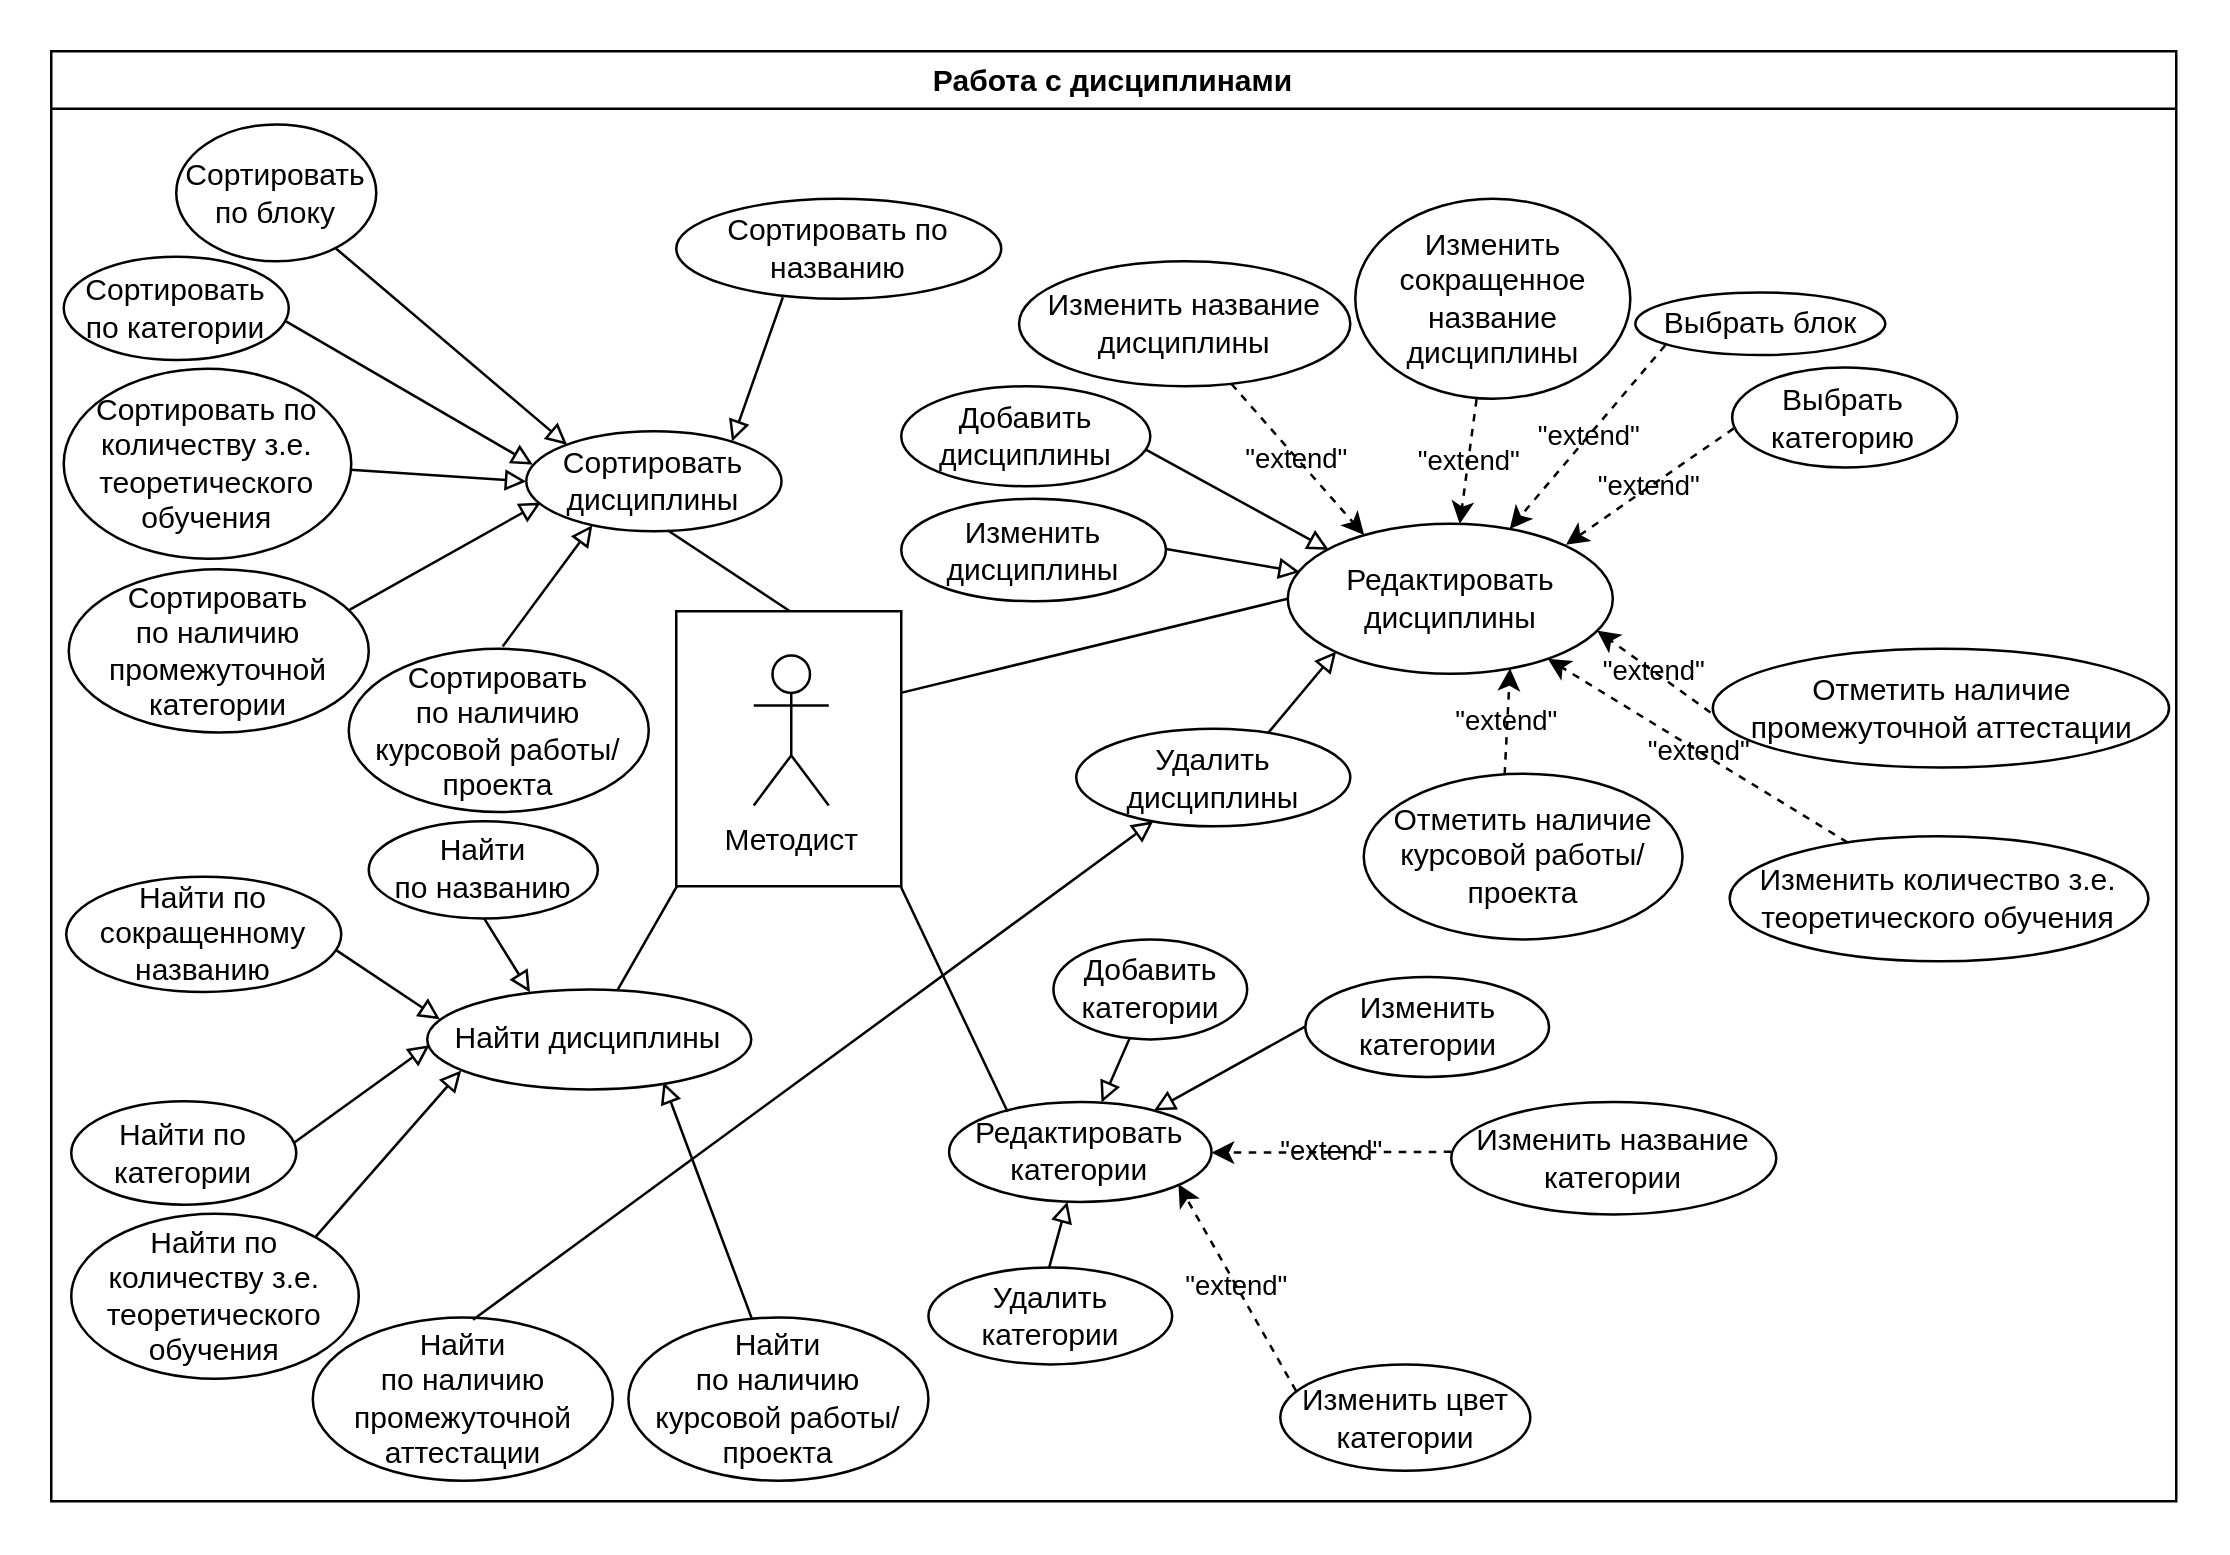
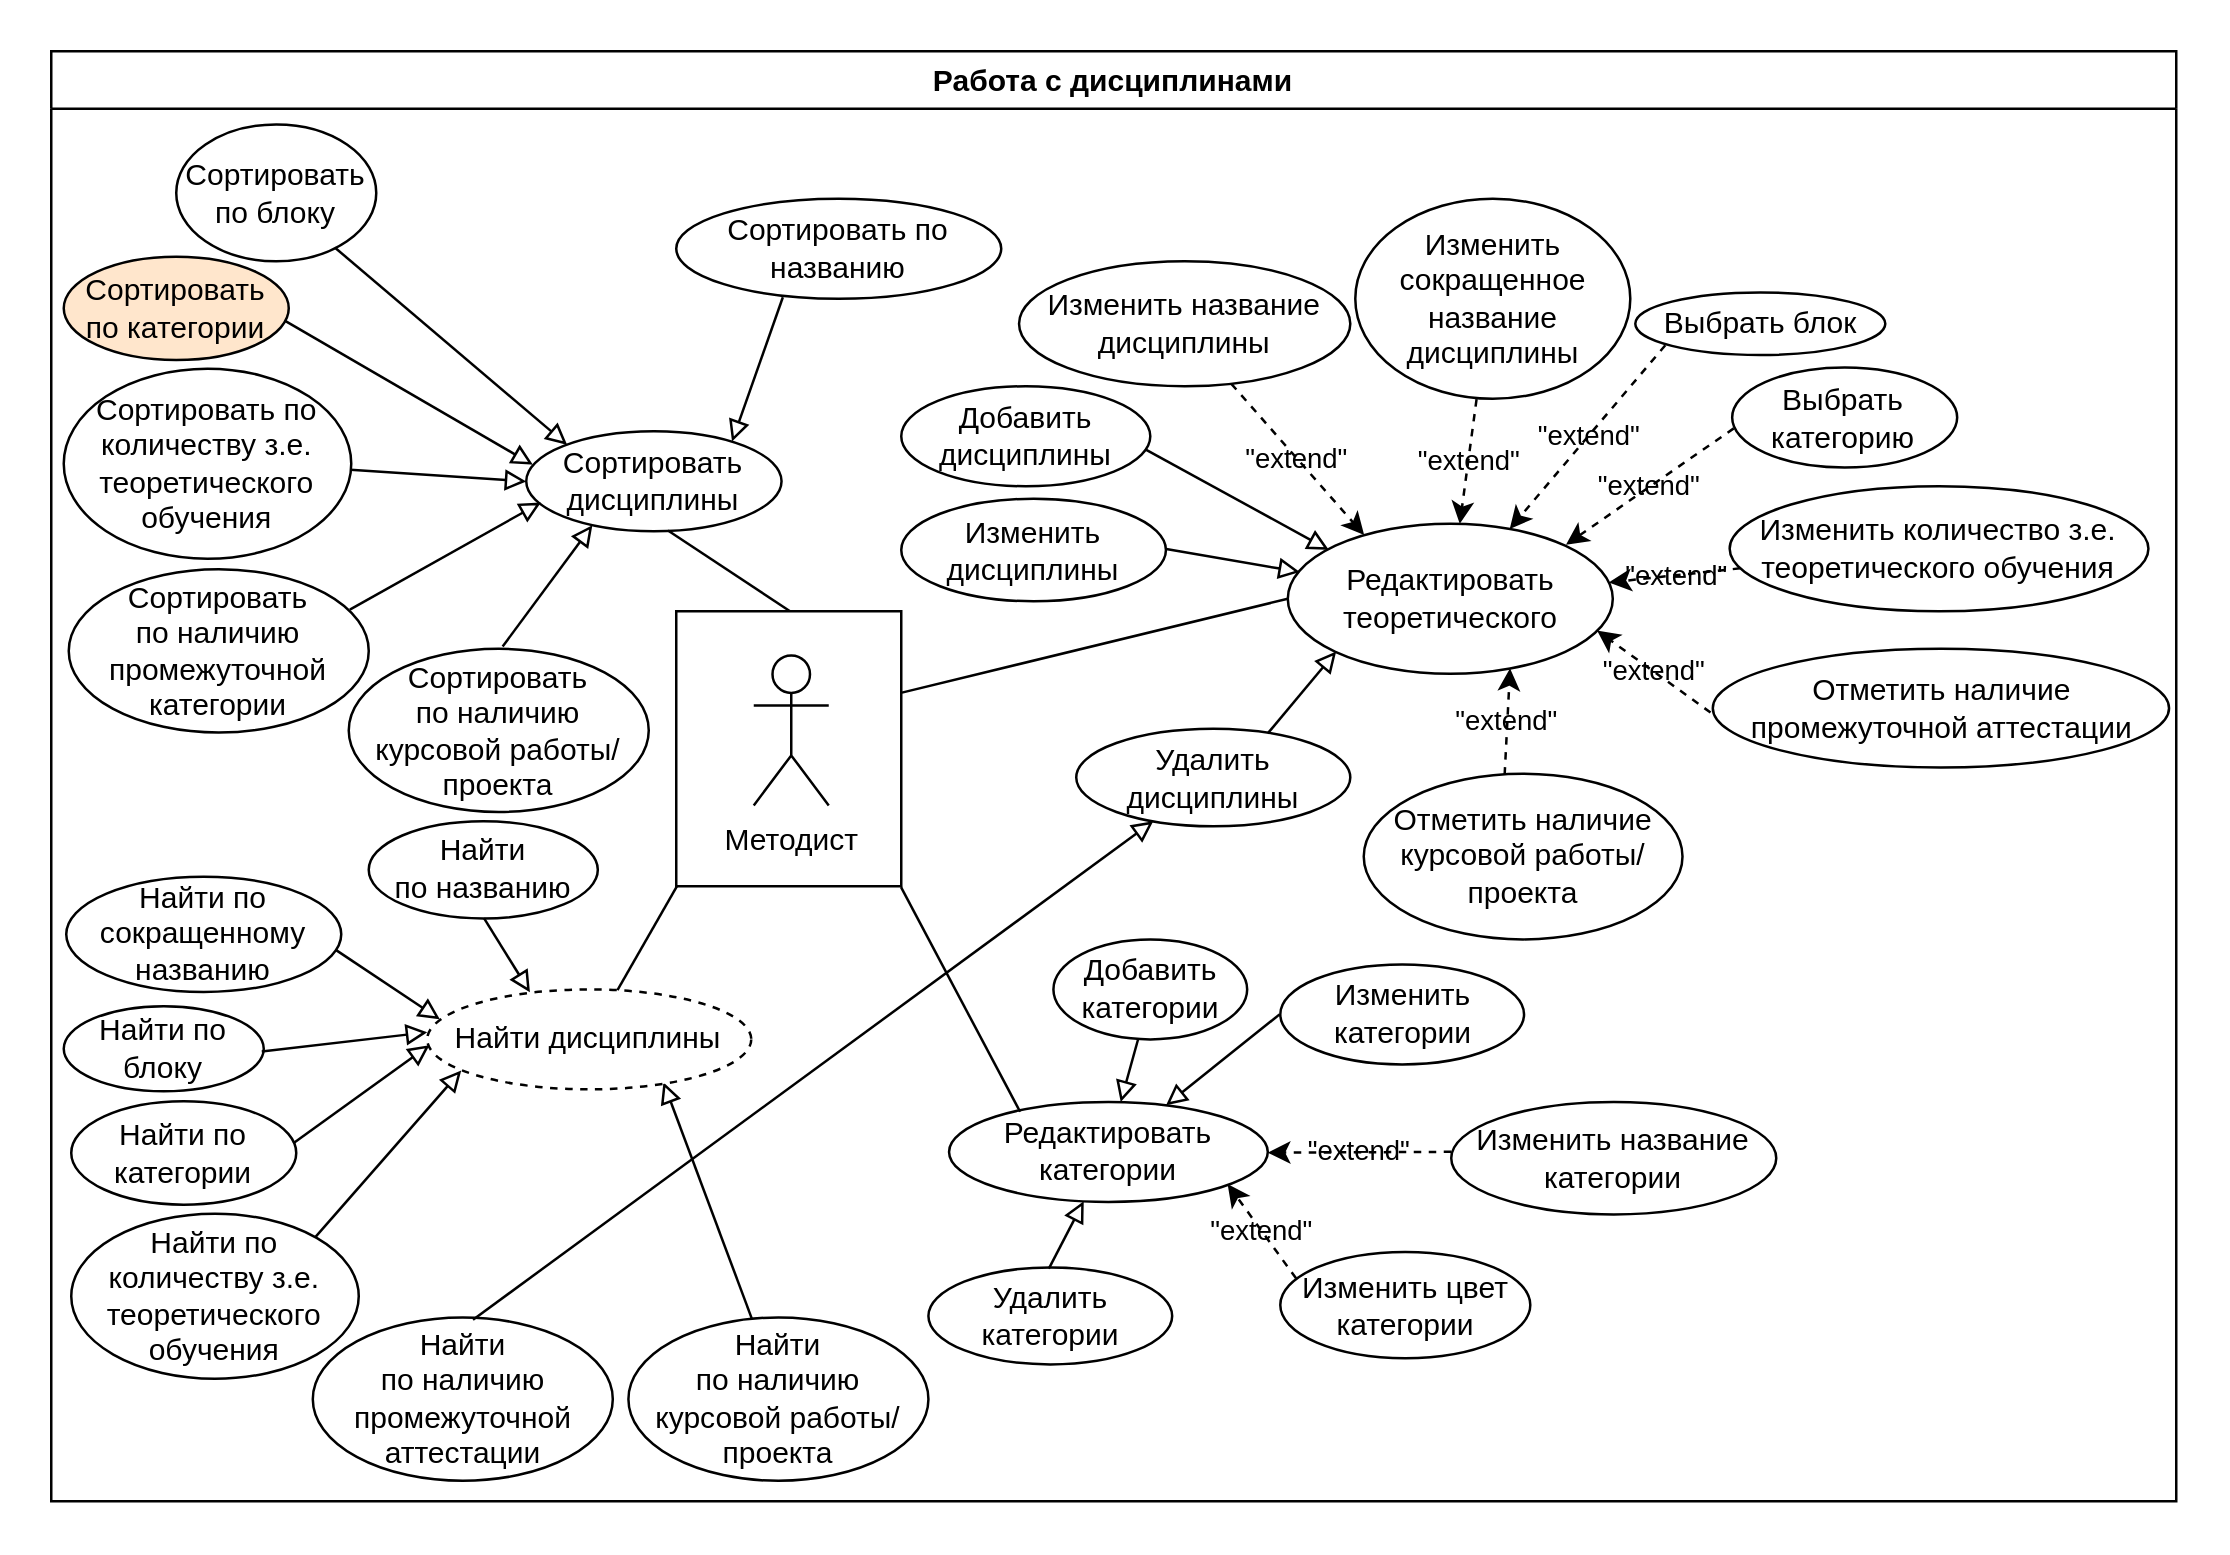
- <mxCell id="42" value="Сортировать по категории" style="ellipse;whiteSpace=wrap;html=1;" parent="4" vertex="1"><mxGeometry x="5" y="82.15" width="90" height="41.35" as="geometry" /></mxCell>
+ <mxCell id="42" value="Сортировать по категории" style="ellipse;whiteSpace=wrap;html=1;fillColor=#ffe6cc;" parent="4" vertex="1"><mxGeometry x="5" y="82.15" width="90" height="41.35" as="geometry" /></mxCell>
- <mxCell id="17" value="Редактировать дисциплины" style="ellipse;whiteSpace=wrap;html=1;" parent="4" vertex="1"><mxGeometry x="494.62" y="189" width="130" height="60" as="geometry" /></mxCell>
+ <mxCell id="17" value="Редактировать теоретического" style="ellipse;whiteSpace=wrap;html=1;" parent="4" vertex="1"><mxGeometry x="494.62" y="189" width="130" height="60" as="geometry" /></mxCell>
- <mxCell id="20" value="Изменить количество з.е.&lt;br&gt;теоретического обучения" style="ellipse;whiteSpace=wrap;html=1;" parent="4" vertex="1"><mxGeometry x="671.37" y="314" width="167.5" height="50" as="geometry" /></mxCell>
+ <mxCell id="20" value="Изменить количество з.е.&lt;br&gt;теоретического обучения" style="ellipse;whiteSpace=wrap;html=1;" parent="4" vertex="1"><mxGeometry x="671.37" y="174" width="167.5" height="50" as="geometry" /></mxCell>
- <mxCell id="9" value="Изменить категории" style="ellipse;whiteSpace=wrap;html=1;" parent="4" vertex="1"><mxGeometry x="501.62" y="370.25" width="97.5" height="40" as="geometry" /></mxCell>
+ <mxCell id="9" value="Изменить категории" style="ellipse;whiteSpace=wrap;html=1;" parent="4" vertex="1"><mxGeometry x="491.62" y="365.25" width="97.5" height="40" as="geometry" /></mxCell>
- <mxCell id="38" value="Найти дисциплины" style="ellipse;whiteSpace=wrap;html=1;" parent="4" vertex="1"><mxGeometry x="150.38" y="375.25" width="129.62" height="40" as="geometry" /></mxCell>
+ <mxCell id="38" value="Найти дисциплины" style="ellipse;whiteSpace=wrap;html=1;dashed=1;" parent="4" vertex="1"><mxGeometry x="150.38" y="375.25" width="129.62" height="40" as="geometry" /></mxCell>
+ <mxCell id="56" value="" style="endArrow=block;html=1;rounded=0;labelBorderColor=none;endFill=0;exitX=0.99;exitY=0.532;exitDx=0;exitDy=0;exitPerimeter=0;entryX=0;entryY=0.429;entryDx=0;entryDy=0;entryPerimeter=0;" parent="4" source="48" target="38" edge="1"><mxGeometry width="50" height="50" relative="1" as="geometry"><mxPoint x="106.83" y="446.829" as="sourcePoint" /><mxPoint x="161.077" y="407.57" as="targetPoint" /></mxGeometry></mxCell>
+ <mxCell id="48" value="Найти по блоку" style="ellipse;whiteSpace=wrap;html=1;" parent="4" vertex="1"><mxGeometry x="5" y="382" width="80" height="34" as="geometry" /></mxCell>
- <mxCell id="7" value="Редактировать категории" style="ellipse;whiteSpace=wrap;html=1;" parent="4" vertex="1"><mxGeometry x="359.12" y="420.25" width="105" height="40" as="geometry" /></mxCell>
+ <mxCell id="7" value="Редактировать категории" style="ellipse;whiteSpace=wrap;html=1;" parent="4" vertex="1"><mxGeometry x="359.12" y="420.25" width="127.5" height="40" as="geometry" /></mxCell>
- <mxCell id="14" value="Изменить цвет категории" style="ellipse;whiteSpace=wrap;html=1;" parent="4" vertex="1"><mxGeometry x="491.62" y="525.25" width="100" height="42.5" as="geometry" /></mxCell>
+ <mxCell id="14" value="Изменить цвет категории" style="ellipse;whiteSpace=wrap;html=1;" parent="4" vertex="1"><mxGeometry x="491.62" y="480.25" width="100" height="42.5" as="geometry" /></mxCell>
